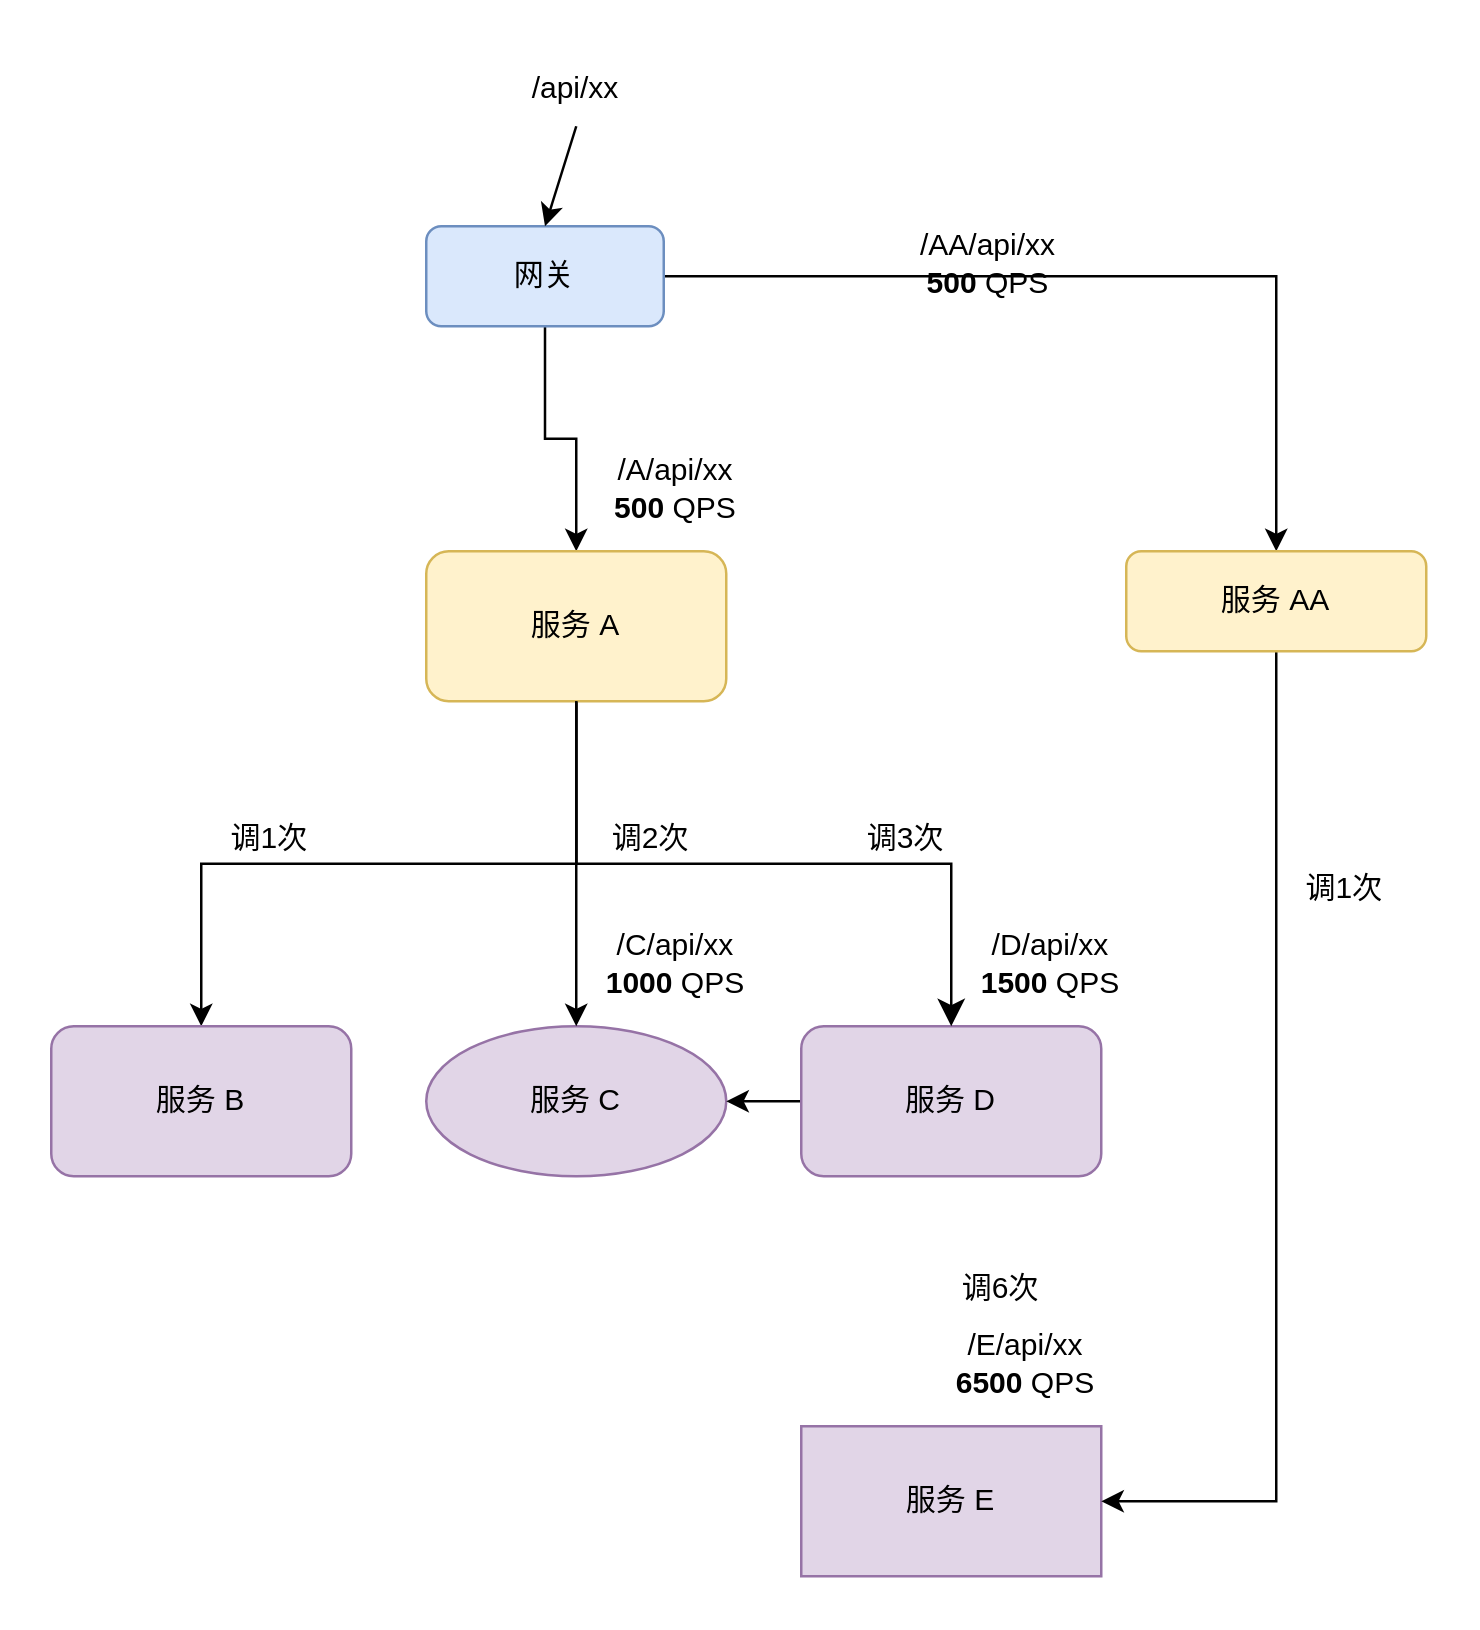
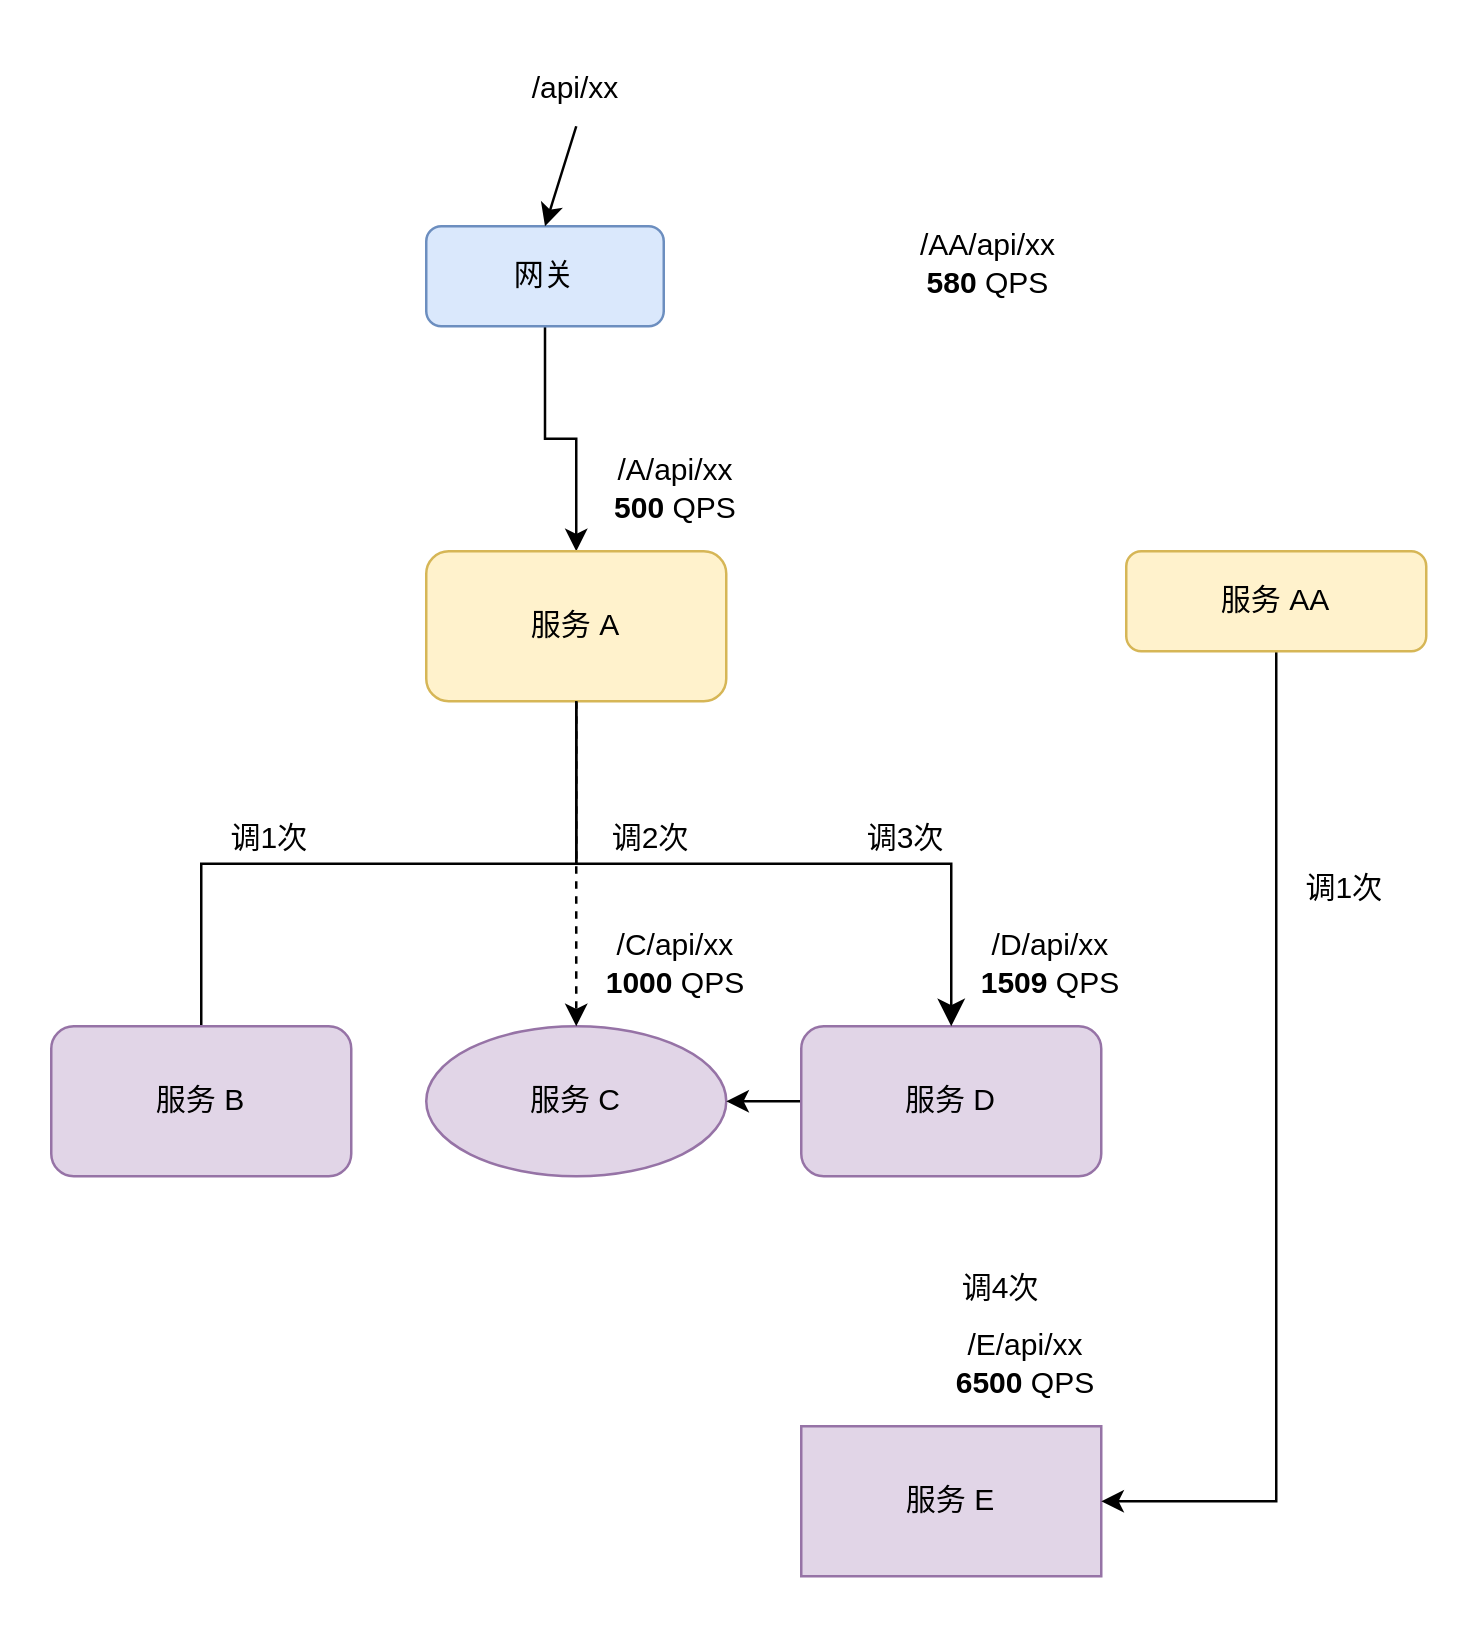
- <mxCell id="26" value="/AA/api/xx&lt;br&gt;&lt;b&gt;500&lt;/b&gt; QPS" style="text;html=1;strokeColor=none;fillColor=none;align=center;verticalAlign=middle;whiteSpace=wrap;rounded=0;" vertex="1" parent="1"><mxGeometry x="360" y="90" width="70" height="30" as="geometry" /></mxCell>
+ <mxCell id="26" value="/AA/api/xx&lt;br&gt;&lt;b&gt;580&lt;/b&gt; QPS" style="text;html=1;strokeColor=none;fillColor=none;align=center;verticalAlign=middle;whiteSpace=wrap;rounded=0;" vertex="1" parent="1"><mxGeometry x="360" y="90" width="70" height="30" as="geometry" /></mxCell>
- <mxCell id="3" style="edgeStyle=orthogonalEdgeStyle;rounded=0;orthogonalLoop=1;jettySize=auto;html=1;" edge="1" parent="1" source="4" target="25"><mxGeometry relative="1" as="geometry" /></mxCell>
- <mxCell id="11" value="" style="endArrow=classic;html=1;rounded=0;exitX=0.5;exitY=1;exitDx=0;exitDy=0;entryX=0.5;entryY=0;entryDx=0;entryDy=0;" edge="1" parent="1" source="6" target="10"><mxGeometry width="50" height="50" relative="1" as="geometry"><mxPoint x="250" y="340" as="sourcePoint" /><mxPoint x="300" y="290" as="targetPoint" /></mxGeometry></mxCell>
+ <mxCell id="11" value="" style="endArrow=classic;html=1;rounded=0;exitX=0.5;exitY=1;exitDx=0;exitDy=0;entryX=0.5;entryY=0;entryDx=0;entryDy=0;dashed=1;" edge="1" parent="1" source="6" target="10"><mxGeometry width="50" height="50" relative="1" as="geometry"><mxPoint x="250" y="340" as="sourcePoint" /><mxPoint x="300" y="290" as="targetPoint" /></mxGeometry></mxCell>
- <mxCell id="18" value="/D/api/xx&lt;br&gt;&lt;b&gt;1500&lt;/b&gt; QPS" style="text;html=1;strokeColor=none;fillColor=none;align=center;verticalAlign=middle;whiteSpace=wrap;rounded=0;" vertex="1" parent="1"><mxGeometry x="390" y="370" width="60" height="30" as="geometry" /></mxCell>
+ <mxCell id="18" value="/D/api/xx&lt;br&gt;&lt;b&gt;1509&lt;/b&gt; QPS" style="text;html=1;strokeColor=none;fillColor=none;align=center;verticalAlign=middle;whiteSpace=wrap;rounded=0;" vertex="1" parent="1"><mxGeometry x="390" y="370" width="60" height="30" as="geometry" /></mxCell>
- <mxCell id="5" value="" style="edgeStyle=orthogonalEdgeStyle;rounded=0;orthogonalLoop=1;jettySize=auto;html=1;exitX=0.5;exitY=1;exitDx=0;exitDy=0;" parent="1" source="6" target="7" edge="1"><mxGeometry relative="1" as="geometry" /></mxCell>
+ <mxCell id="5" value="" style="edgeStyle=orthogonalEdgeStyle;rounded=0;orthogonalLoop=1;jettySize=auto;html=1;exitX=0.5;exitY=1;exitDx=0;exitDy=0;endArrow=none;" parent="1" source="6" target="7" edge="1"><mxGeometry relative="1" as="geometry" /></mxCell>
- <mxCell id="23" value="调6次" style="text;html=1;strokeColor=none;fillColor=none;align=center;verticalAlign=middle;whiteSpace=wrap;rounded=0;" vertex="1" parent="1"><mxGeometry x="380" y="500" width="40" height="30" as="geometry" /></mxCell>
+ <mxCell id="23" value="调4次" style="text;html=1;strokeColor=none;fillColor=none;align=center;verticalAlign=middle;whiteSpace=wrap;rounded=0;" vertex="1" parent="1"><mxGeometry x="380" y="500" width="40" height="30" as="geometry" /></mxCell>
